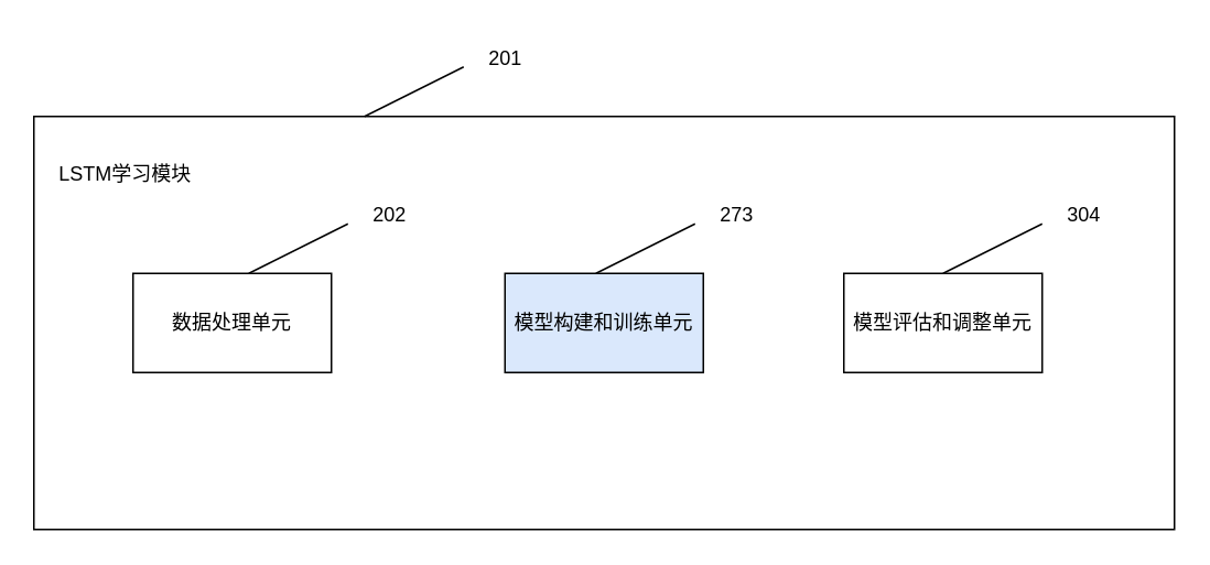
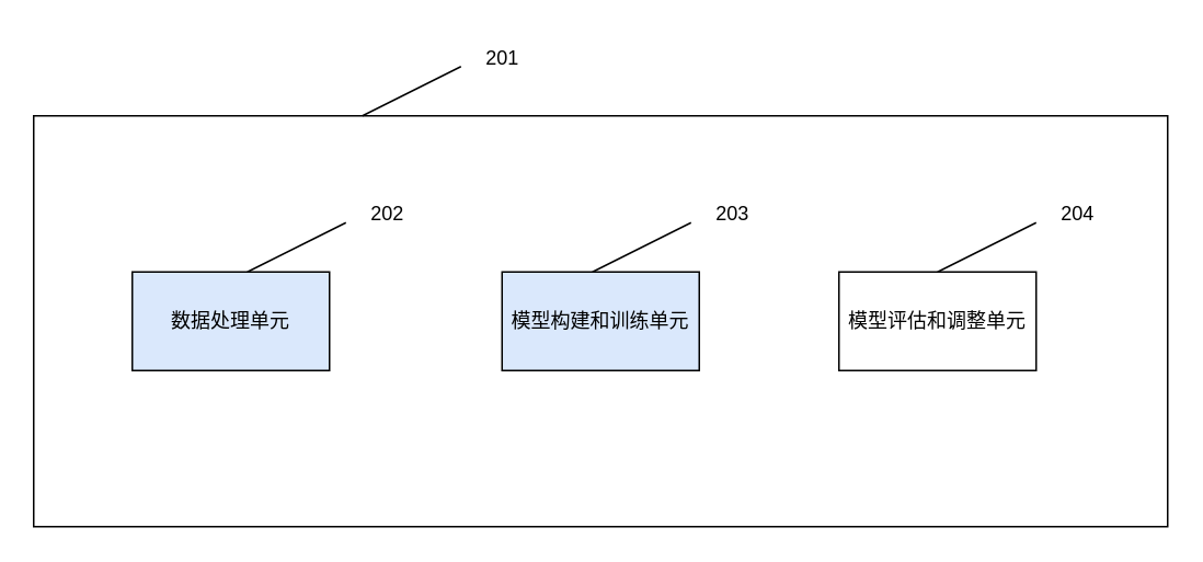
- <mxCell id="3" value="LSTM学习模块" style="text;html=1;align=center;verticalAlign=middle;resizable=0;points=[];autosize=1;strokeColor=none;fillColor=none;" vertex="1" parent="1"><mxGeometry x="25" y="90" width="100" height="30" as="geometry" /></mxCell>
- <mxCell id="12" value="273" style="text;html=1;align=center;verticalAlign=middle;resizable=0;points=[];autosize=1;strokeColor=none;fillColor=none;" vertex="1" parent="1"><mxGeometry x="425" y="115" width="40" height="30" as="geometry" /></mxCell>
+ <mxCell id="12" value="203" style="text;html=1;align=center;verticalAlign=middle;resizable=0;points=[];autosize=1;strokeColor=none;fillColor=none;" vertex="1" parent="1"><mxGeometry x="425" y="115" width="40" height="30" as="geometry" /></mxCell>
- <mxCell id="14" value="304" style="text;html=1;align=center;verticalAlign=middle;resizable=0;points=[];autosize=1;strokeColor=none;fillColor=none;" vertex="1" parent="1"><mxGeometry x="635" y="115" width="40" height="30" as="geometry" /></mxCell>
+ <mxCell id="14" value="204" style="text;html=1;align=center;verticalAlign=middle;resizable=0;points=[];autosize=1;strokeColor=none;fillColor=none;" vertex="1" parent="1"><mxGeometry x="635" y="115" width="40" height="30" as="geometry" /></mxCell>
- <mxCell id="4" value="数据处理单元" style="whiteSpace=wrap;html=1;" vertex="1" parent="1"><mxGeometry x="80" y="165" width="120" height="60" as="geometry" /></mxCell>
+ <mxCell id="4" value="数据处理单元" style="whiteSpace=wrap;html=1;fillColor=#dae8fc;" vertex="1" parent="1"><mxGeometry x="80" y="165" width="120" height="60" as="geometry" /></mxCell>
